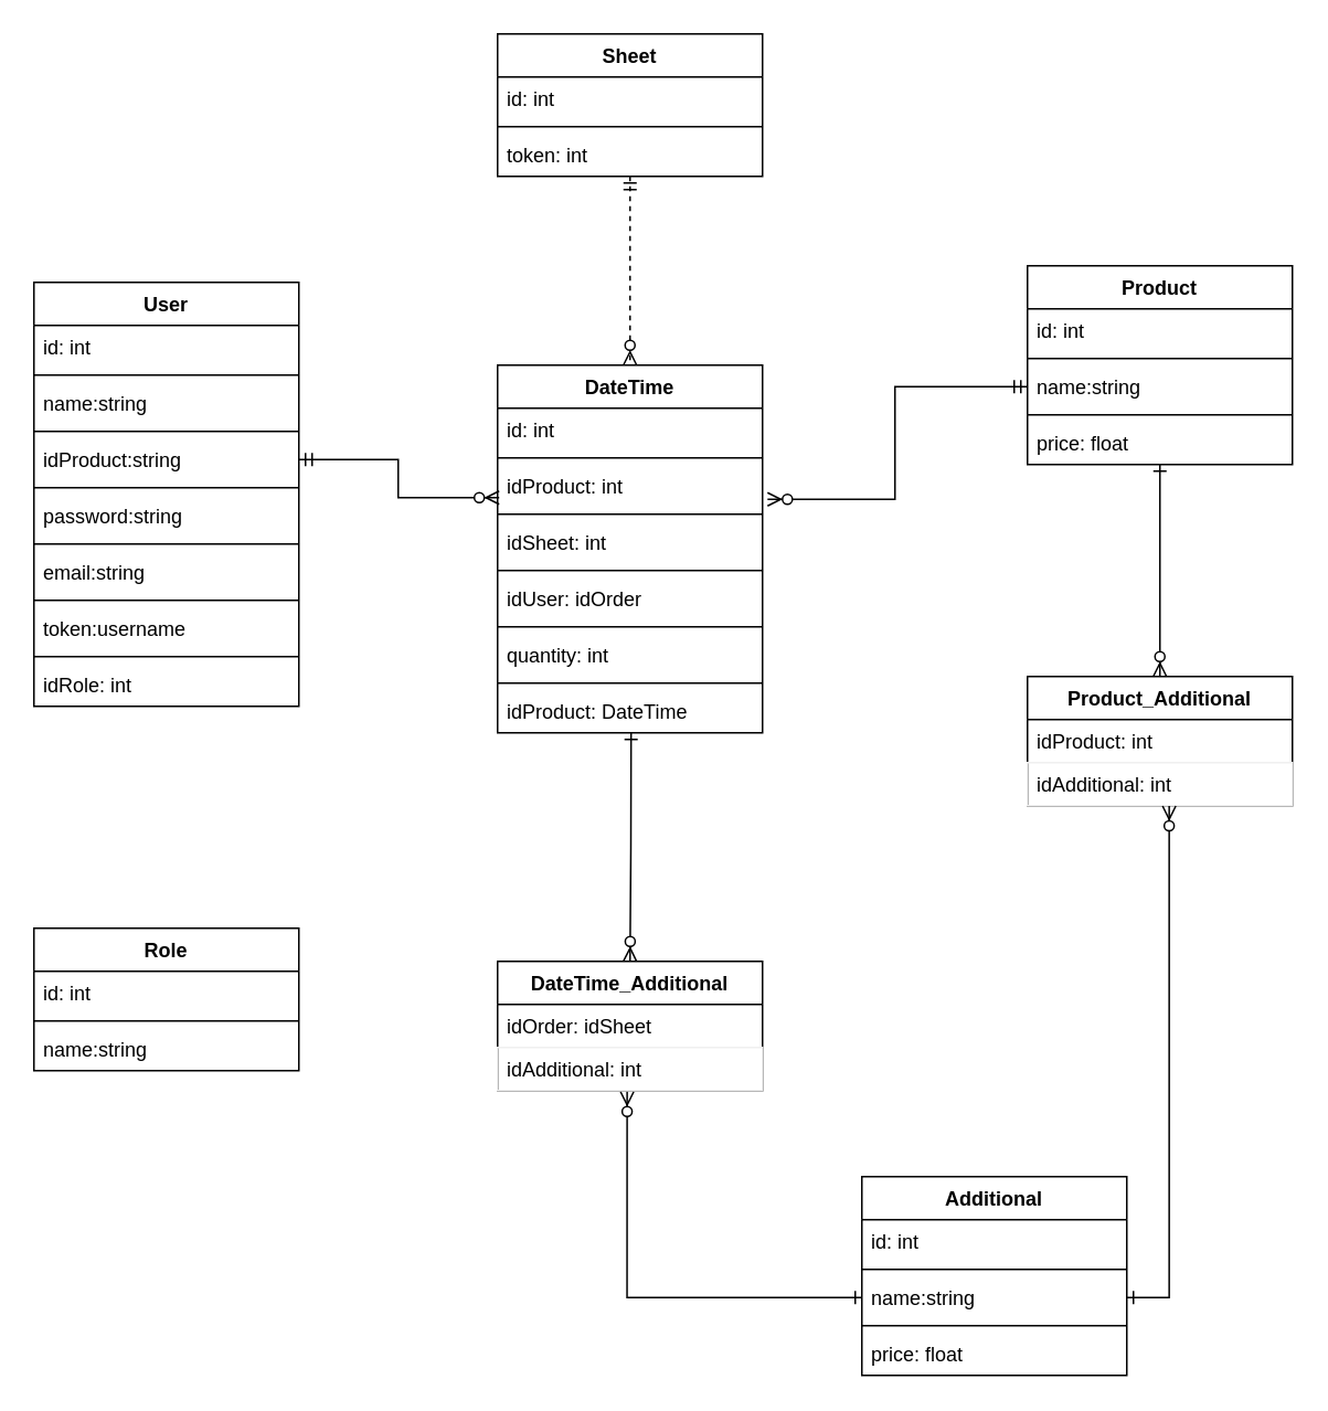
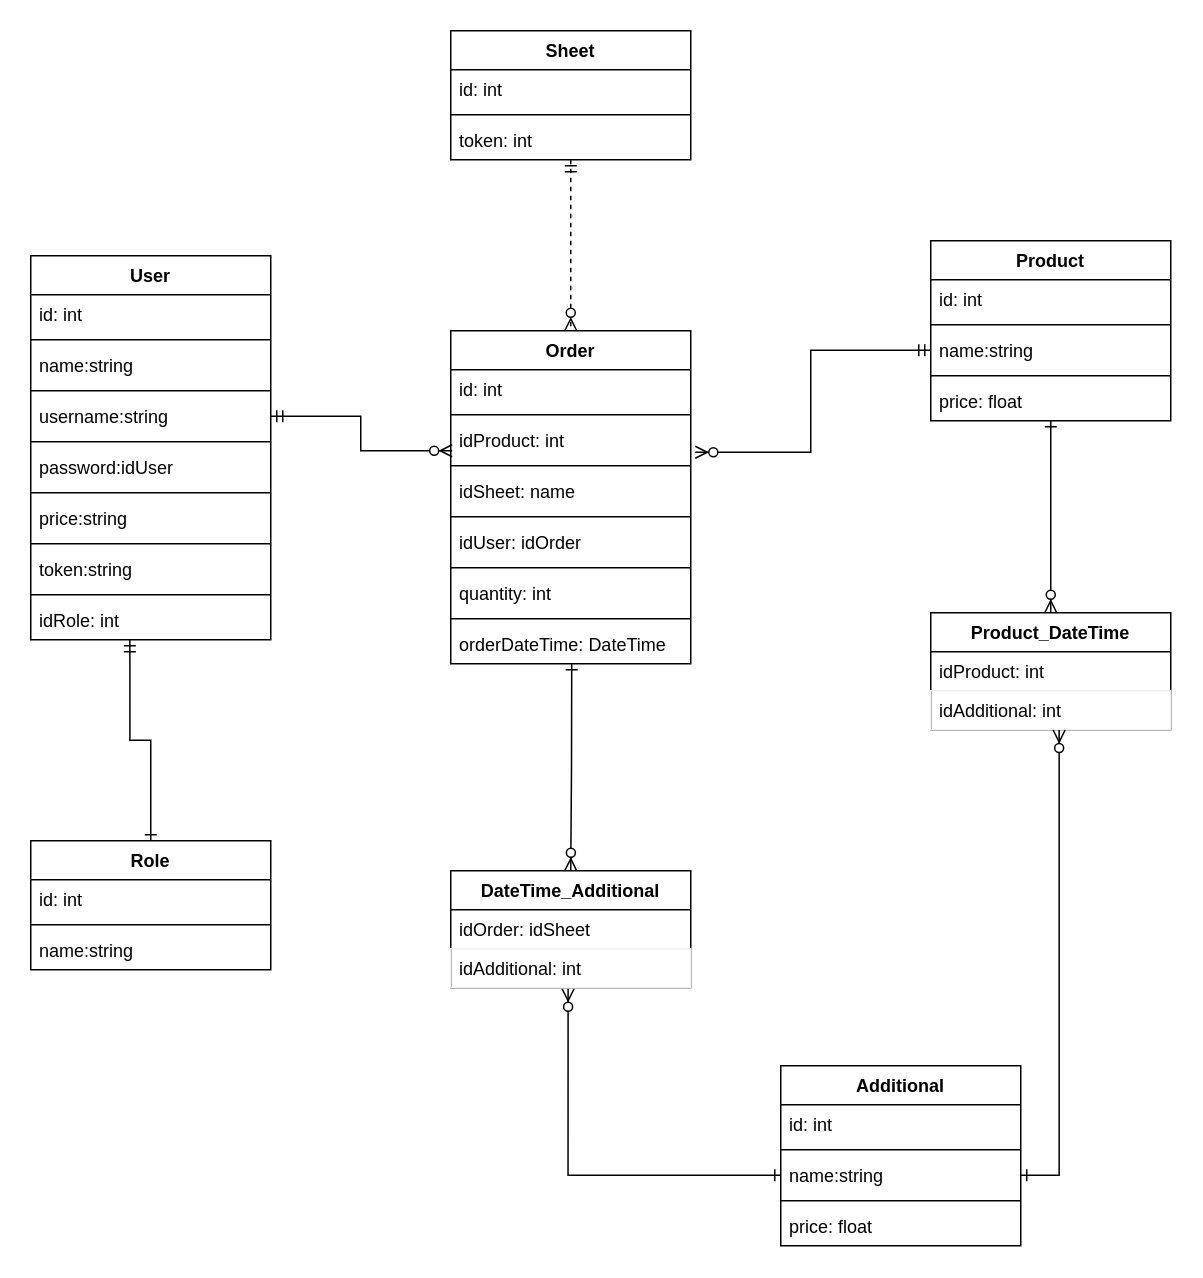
- <mxCell id="13" value="DateTime" style="swimlane;fontStyle=1;align=center;verticalAlign=top;childLayout=stackLayout;horizontal=1;startSize=26;horizontalStack=0;resizeParent=1;resizeParentMax=0;resizeLast=0;collapsible=1;marginBottom=0;" parent="1" vertex="1"><mxGeometry x="300" y="220" width="160" height="222" as="geometry" /></mxCell>
+ <mxCell id="13" value="Order" style="swimlane;fontStyle=1;align=center;verticalAlign=top;childLayout=stackLayout;horizontal=1;startSize=26;horizontalStack=0;resizeParent=1;resizeParentMax=0;resizeLast=0;collapsible=1;marginBottom=0;" parent="1" vertex="1"><mxGeometry x="300" y="220" width="160" height="222" as="geometry" /></mxCell>
- <mxCell id="30" value="idProduct:string" style="text;strokeColor=none;fillColor=none;align=left;verticalAlign=top;spacingLeft=4;spacingRight=4;overflow=hidden;rotatable=0;points=[[0,0.5],[1,0.5]];portConstraint=eastwest;" parent="25" vertex="1"><mxGeometry y="94" width="160" height="26" as="geometry" /></mxCell>
+ <mxCell id="30" value="username:string" style="text;strokeColor=none;fillColor=none;align=left;verticalAlign=top;spacingLeft=4;spacingRight=4;overflow=hidden;rotatable=0;points=[[0,0.5],[1,0.5]];portConstraint=eastwest;" parent="25" vertex="1"><mxGeometry y="94" width="160" height="26" as="geometry" /></mxCell>
- <mxCell id="32" value="password:string" style="text;strokeColor=none;fillColor=none;align=left;verticalAlign=top;spacingLeft=4;spacingRight=4;overflow=hidden;rotatable=0;points=[[0,0.5],[1,0.5]];portConstraint=eastwest;" parent="25" vertex="1"><mxGeometry y="128" width="160" height="26" as="geometry" /></mxCell>
+ <mxCell id="32" value="password:idUser" style="text;strokeColor=none;fillColor=none;align=left;verticalAlign=top;spacingLeft=4;spacingRight=4;overflow=hidden;rotatable=0;points=[[0,0.5],[1,0.5]];portConstraint=eastwest;" parent="25" vertex="1"><mxGeometry y="128" width="160" height="26" as="geometry" /></mxCell>
- <mxCell id="18" value="idSheet: int" style="text;strokeColor=none;fillColor=none;align=left;verticalAlign=top;spacingLeft=4;spacingRight=4;overflow=hidden;rotatable=0;points=[[0,0.5],[1,0.5]];portConstraint=eastwest;" parent="13" vertex="1"><mxGeometry y="94" width="160" height="26" as="geometry" /></mxCell>
+ <mxCell id="18" value="idSheet: name" style="text;strokeColor=none;fillColor=none;align=left;verticalAlign=top;spacingLeft=4;spacingRight=4;overflow=hidden;rotatable=0;points=[[0,0.5],[1,0.5]];portConstraint=eastwest;" parent="13" vertex="1"><mxGeometry y="94" width="160" height="26" as="geometry" /></mxCell>
- <mxCell id="34" value="email:string" style="text;strokeColor=none;fillColor=none;align=left;verticalAlign=top;spacingLeft=4;spacingRight=4;overflow=hidden;rotatable=0;points=[[0,0.5],[1,0.5]];portConstraint=eastwest;" parent="25" vertex="1"><mxGeometry y="162" width="160" height="26" as="geometry" /></mxCell>
+ <mxCell id="34" value="price:string" style="text;strokeColor=none;fillColor=none;align=left;verticalAlign=top;spacingLeft=4;spacingRight=4;overflow=hidden;rotatable=0;points=[[0,0.5],[1,0.5]];portConstraint=eastwest;" parent="25" vertex="1"><mxGeometry y="162" width="160" height="26" as="geometry" /></mxCell>
- <mxCell id="36" value="token:username" style="text;strokeColor=none;fillColor=none;align=left;verticalAlign=top;spacingLeft=4;spacingRight=4;overflow=hidden;rotatable=0;points=[[0,0.5],[1,0.5]];portConstraint=eastwest;" parent="25" vertex="1"><mxGeometry y="196" width="160" height="26" as="geometry" /></mxCell>
+ <mxCell id="36" value="token:string" style="text;strokeColor=none;fillColor=none;align=left;verticalAlign=top;spacingLeft=4;spacingRight=4;overflow=hidden;rotatable=0;points=[[0,0.5],[1,0.5]];portConstraint=eastwest;" parent="25" vertex="1"><mxGeometry y="196" width="160" height="26" as="geometry" /></mxCell>
- <mxCell id="48" value="Product_Additional" style="swimlane;fontStyle=1;align=center;verticalAlign=top;childLayout=stackLayout;horizontal=1;startSize=26;horizontalStack=0;resizeParent=1;resizeParentMax=0;resizeLast=0;collapsible=1;marginBottom=0;" parent="1" vertex="1"><mxGeometry x="620" y="408" width="160" height="78" as="geometry" /></mxCell>
+ <mxCell id="48" value="Product_DateTime" style="swimlane;fontStyle=1;align=center;verticalAlign=top;childLayout=stackLayout;horizontal=1;startSize=26;horizontalStack=0;resizeParent=1;resizeParentMax=0;resizeLast=0;collapsible=1;marginBottom=0;" parent="1" vertex="1"><mxGeometry x="620" y="408" width="160" height="78" as="geometry" /></mxCell>
- <mxCell id="24" value="idProduct: DateTime" style="text;strokeColor=none;fillColor=none;align=left;verticalAlign=top;spacingLeft=4;spacingRight=4;overflow=hidden;rotatable=0;points=[[0,0.5],[1,0.5]];portConstraint=eastwest;" parent="13" vertex="1"><mxGeometry y="196" width="160" height="26" as="geometry" /></mxCell>
+ <mxCell id="24" value="orderDateTime: DateTime" style="text;strokeColor=none;fillColor=none;align=left;verticalAlign=top;spacingLeft=4;spacingRight=4;overflow=hidden;rotatable=0;points=[[0,0.5],[1,0.5]];portConstraint=eastwest;" parent="13" vertex="1"><mxGeometry y="196" width="160" height="26" as="geometry" /></mxCell>
+ <mxCell id="52" style="edgeStyle=orthogonalEdgeStyle;rounded=0;orthogonalLoop=1;jettySize=auto;html=1;entryX=0.413;entryY=1;entryDx=0;entryDy=0;entryPerimeter=0;startArrow=ERone;startFill=0;endArrow=ERmandOne;endFill=0;" parent="1" source="53" target="38" edge="1"><mxGeometry relative="1" as="geometry"><mxPoint x="100" y="460" as="targetPoint" /></mxGeometry></mxCell>
